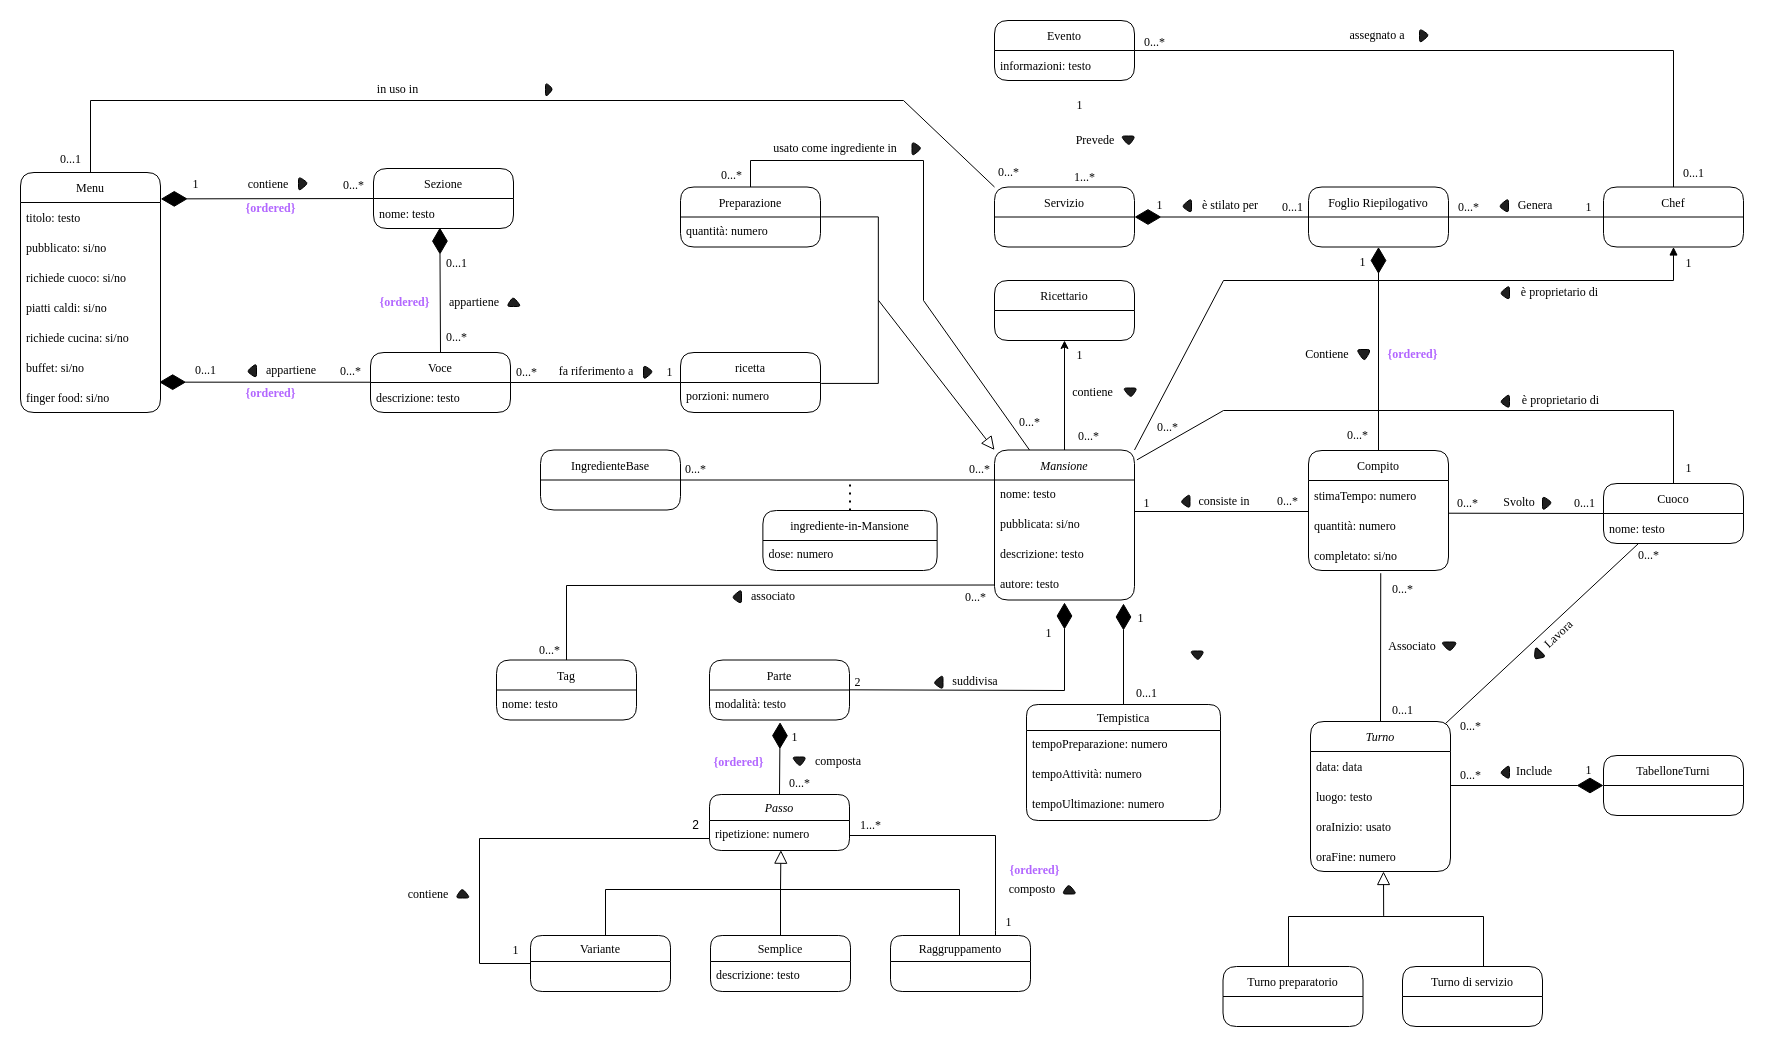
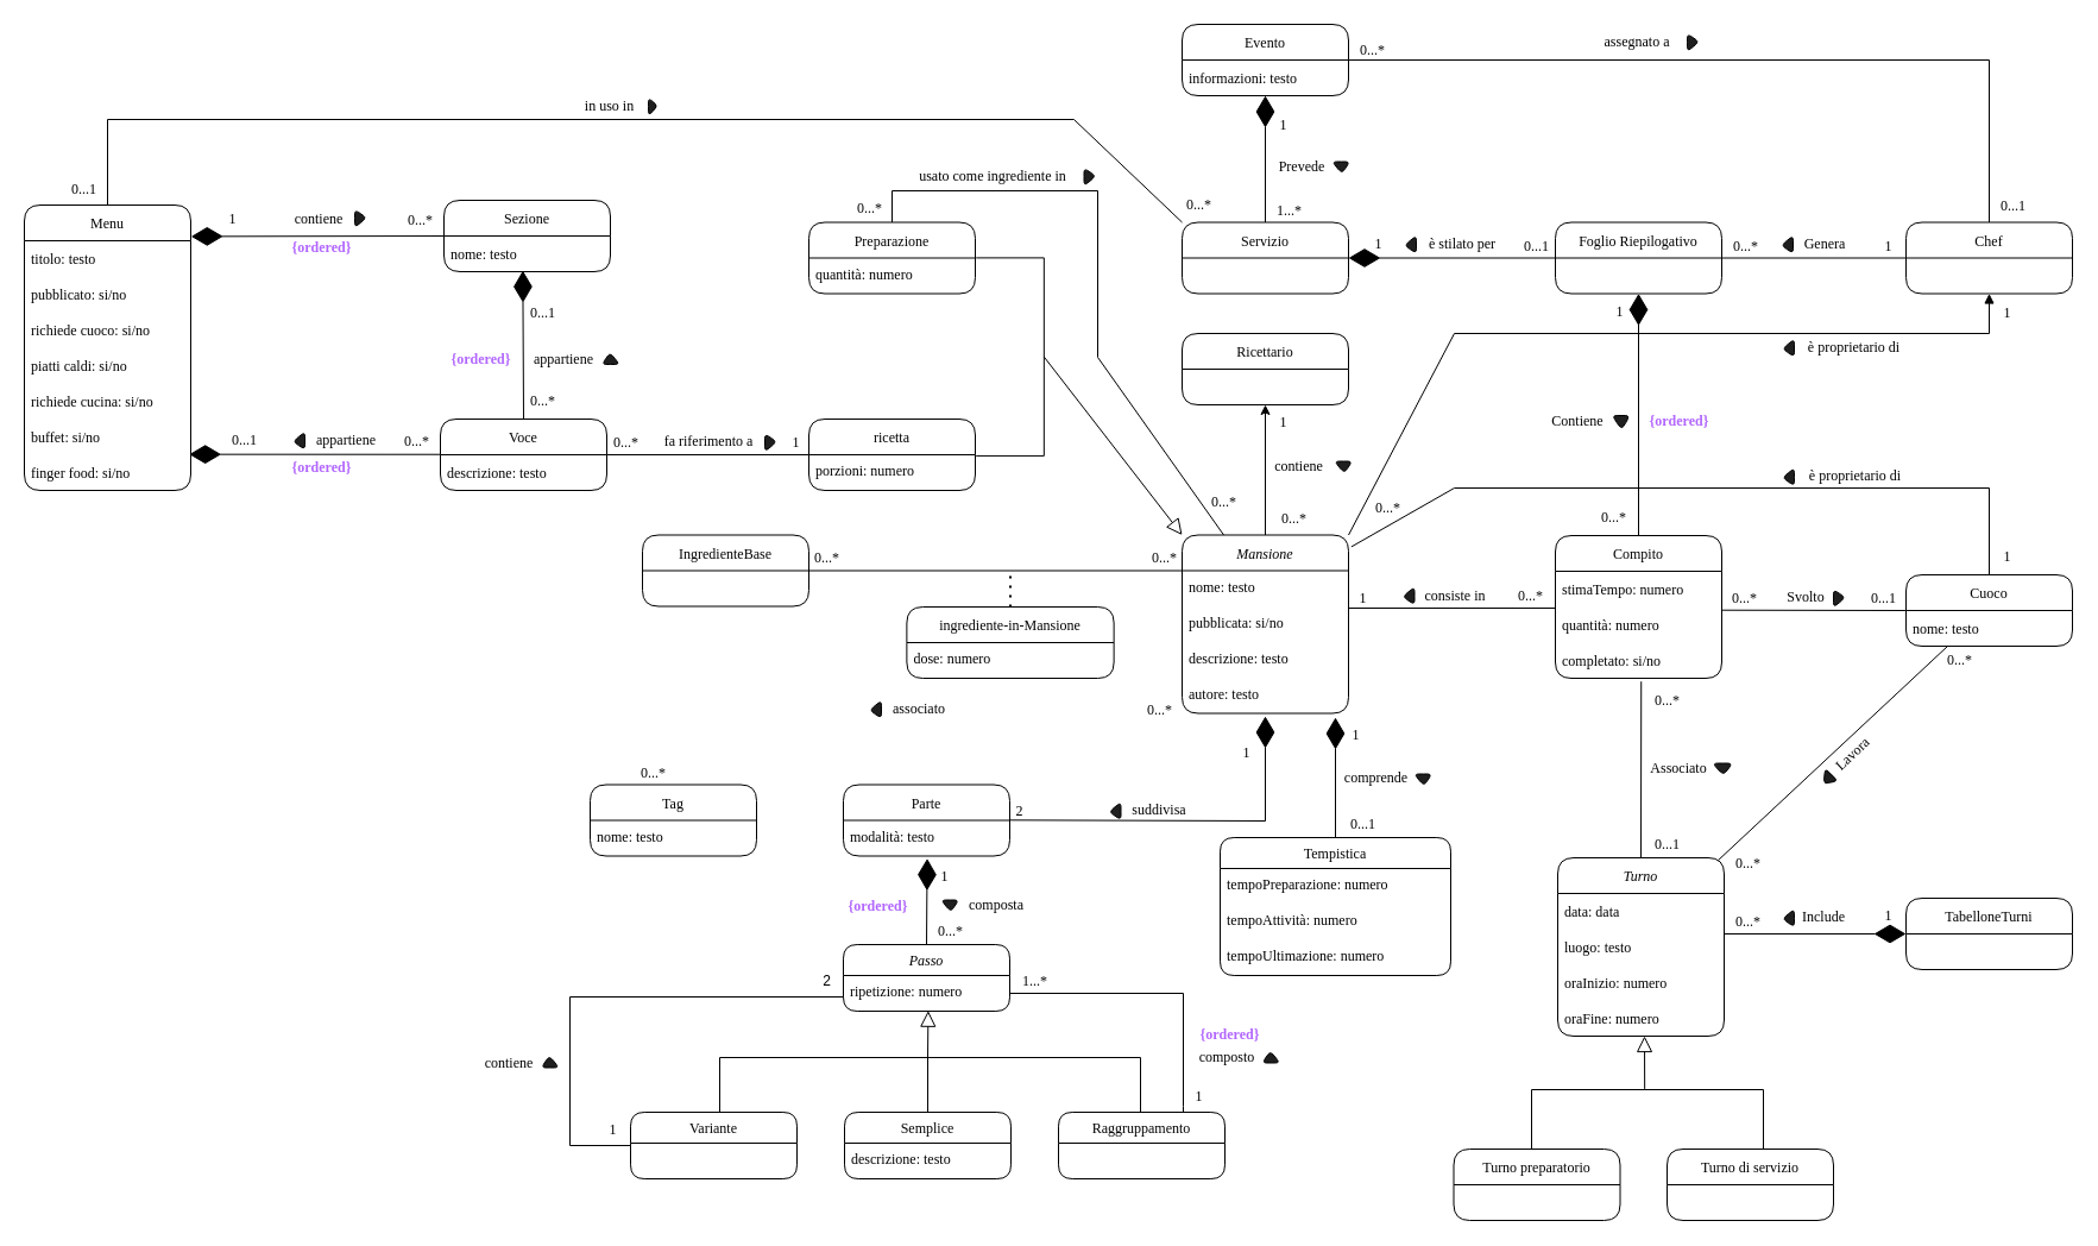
- <mxCell id="102" value="in uso in" style="text;html=1;strokeColor=none;fillColor=none;align=center;verticalAlign=middle;whiteSpace=wrap;rounded=0;fontFamily=SF UI Text;fontSize=12;" parent="1" vertex="1"><mxGeometry x="370" y="74" width="55" height="30" as="geometry" /></mxCell>
+ <mxCell id="102" value="in uso in" style="text;html=1;strokeColor=none;fillColor=none;align=center;verticalAlign=middle;whiteSpace=wrap;rounded=0;fontFamily=SF UI Text;fontSize=12;" parent="1" vertex="1"><mxGeometry x="485" y="74" width="55" height="30" as="geometry" /></mxCell>
+ <mxCell id="47" value="" style="endArrow=diamondThin;endFill=1;endSize=24;html=1;rounded=0;exitX=0.5;exitY=0;exitDx=0;exitDy=0;fontFamily=SF UI Text;fontSize=12;" parent="1" source="3" target="46" edge="1"><mxGeometry width="160" relative="1" as="geometry"><mxPoint x="1164" y="116.5" as="sourcePoint" /><mxPoint x="1324" y="116.5" as="targetPoint" /></mxGeometry></mxCell>
- <mxCell id="141" value="" style="endArrow=none;html=1;rounded=0;fontFamily=SF UI Text;fontSize=12;entryX=0;entryY=0.5;entryDx=0;entryDy=0;exitX=0.5;exitY=0;exitDx=0;exitDy=0;" parent="1" source="133" target="65" edge="1"><mxGeometry width="50" height="50" relative="1" as="geometry"><mxPoint x="753" y="660" as="sourcePoint" /><mxPoint x="803" y="610" as="targetPoint" /><Array as="points"><mxPoint x="566" y="585" /></Array></mxGeometry></mxCell>
+ <mxCell id="151" value="comprende" style="text;html=1;strokeColor=none;fillColor=none;align=center;verticalAlign=middle;whiteSpace=wrap;rounded=0;fontFamily=SF UI Text;fontSize=12;fontColor=default;" parent="1" vertex="1"><mxGeometry x="1134" y="638.5" width="47" height="30" as="geometry" /></mxCell>
- <mxCell id="12" value="oraInizio: usato" style="text;strokeColor=none;fillColor=none;align=left;verticalAlign=middle;spacingLeft=4;spacingRight=4;overflow=hidden;points=[[0,0.5],[1,0.5]];portConstraint=eastwest;rotatable=0;fontFamily=SF UI Text;fontSize=12;" parent="9" vertex="1"><mxGeometry y="90" width="140" height="30" as="geometry" /></mxCell>
+ <mxCell id="12" value="oraInizio: numero" style="text;strokeColor=none;fillColor=none;align=left;verticalAlign=middle;spacingLeft=4;spacingRight=4;overflow=hidden;points=[[0,0.5],[1,0.5]];portConstraint=eastwest;rotatable=0;fontFamily=SF UI Text;fontSize=12;" parent="9" vertex="1"><mxGeometry y="90" width="140" height="30" as="geometry" /></mxCell>
